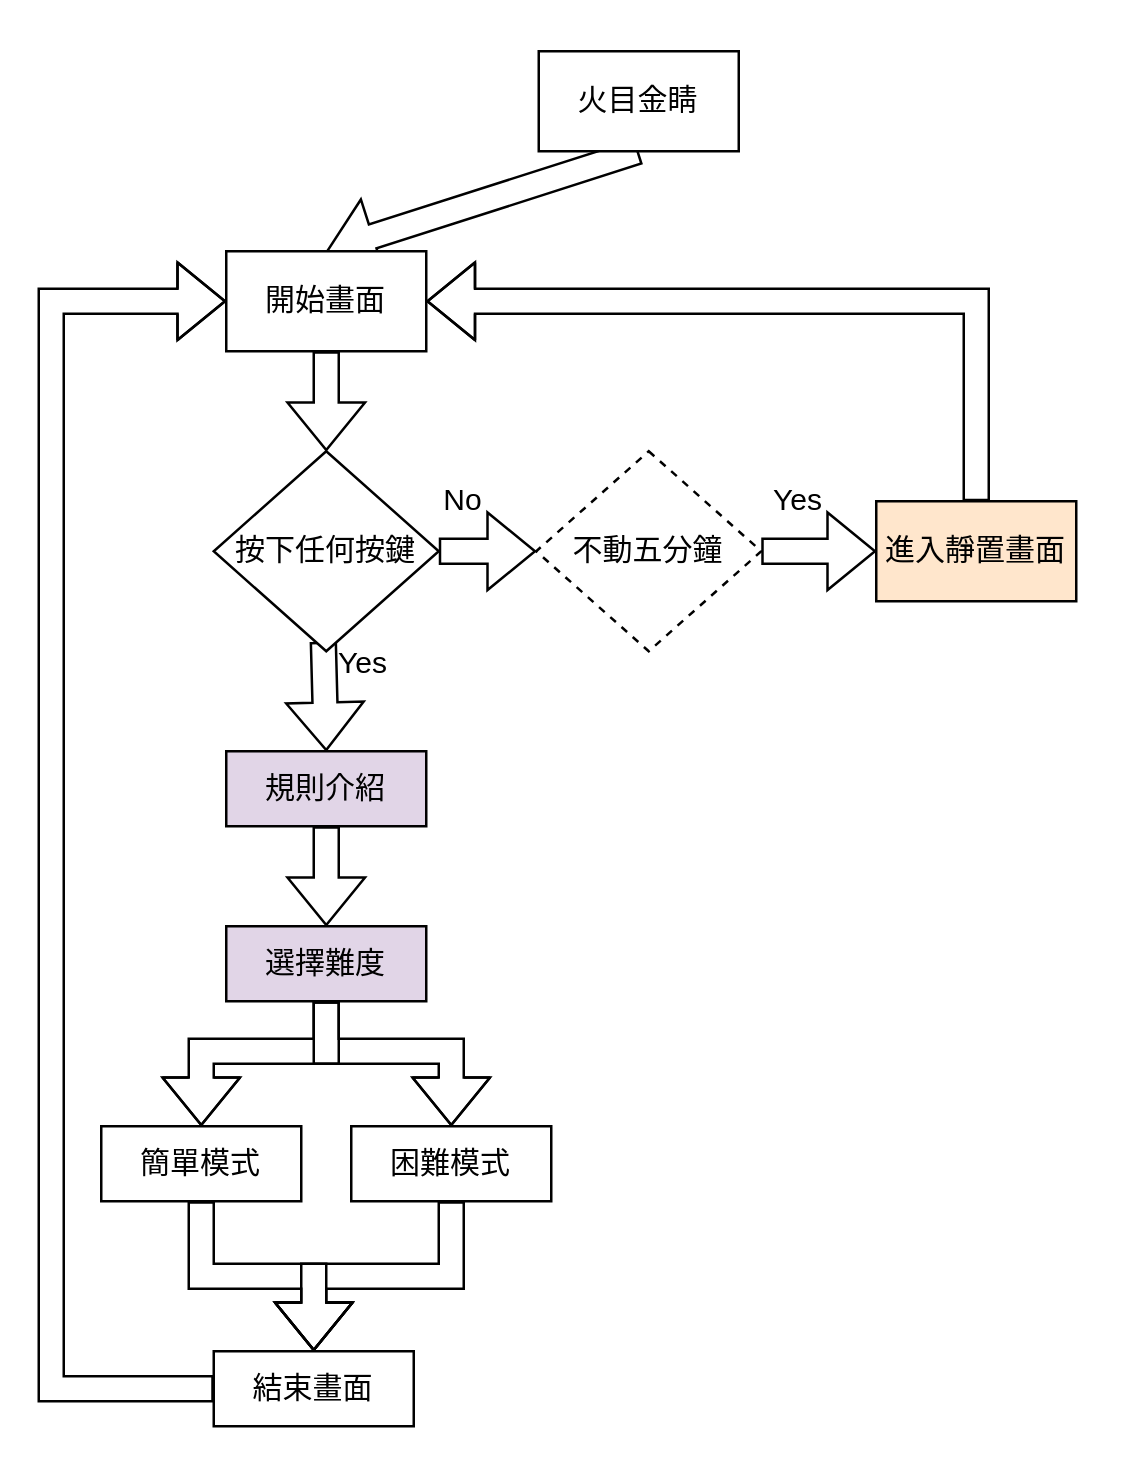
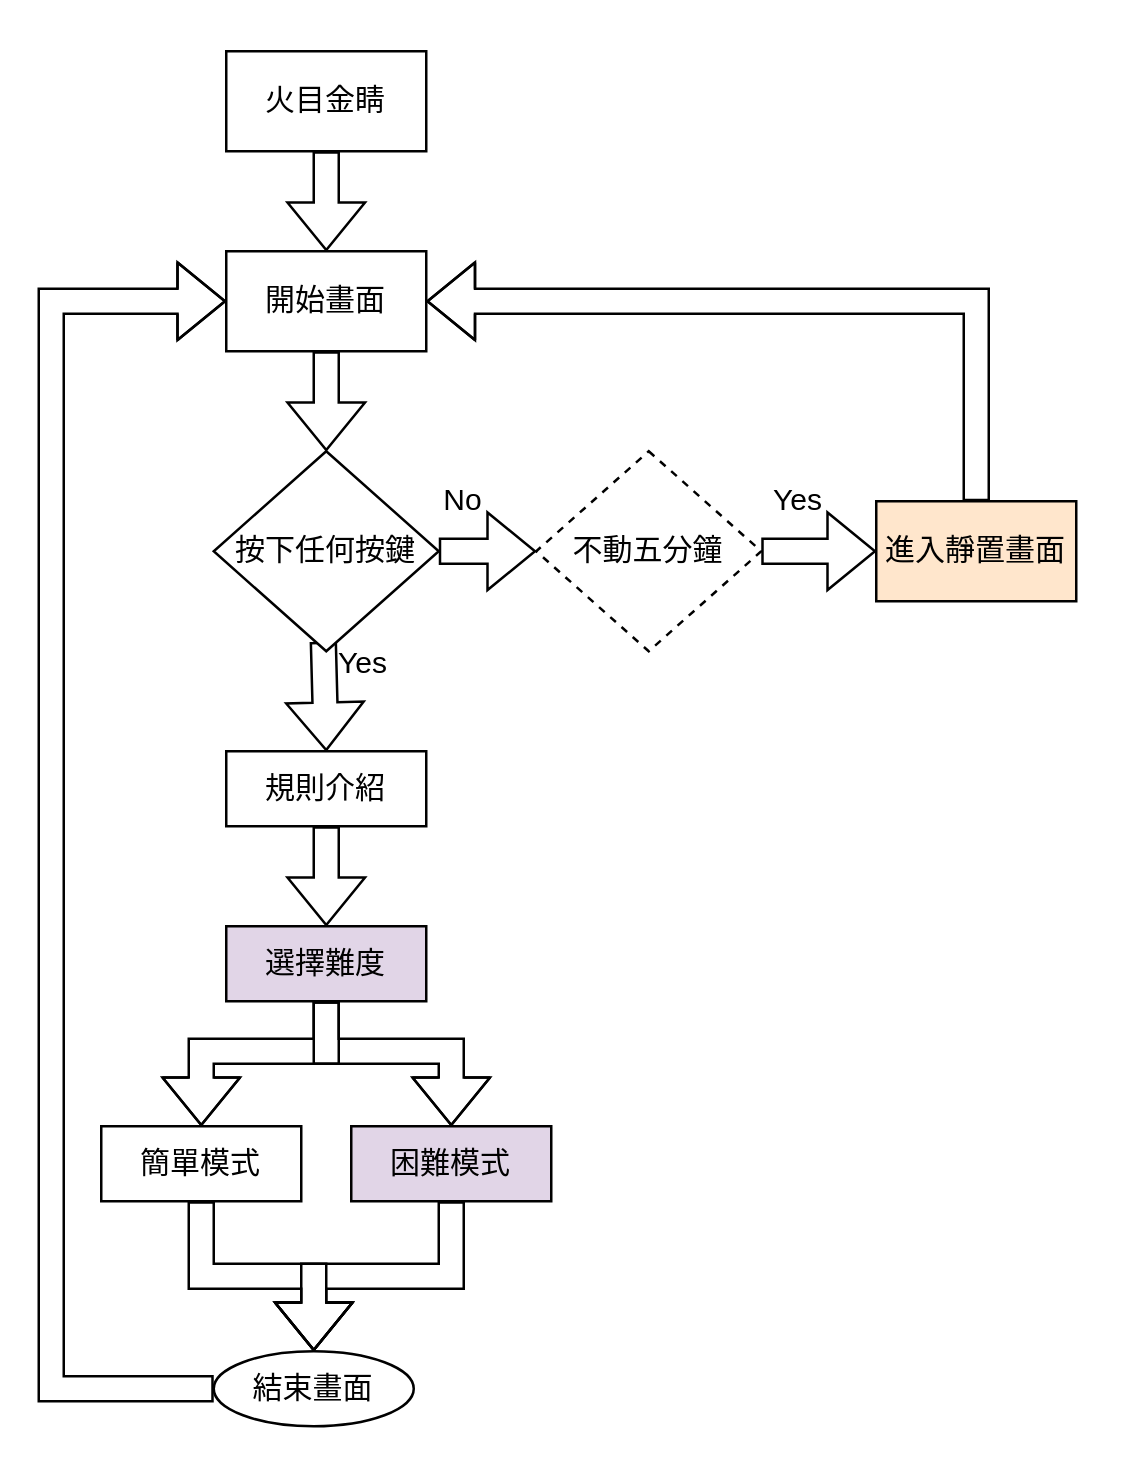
- <mxCell id="3" value="火目金睛" style="rounded=0;whiteSpace=wrap;html=1;hachureGap=4;" parent="1" vertex="1"><mxGeometry x="215" y="20" width="80" height="40" as="geometry" /></mxCell>
+ <mxCell id="3" value="火目金睛" style="rounded=0;whiteSpace=wrap;html=1;hachureGap=4;" parent="1" vertex="1"><mxGeometry x="90" y="20" width="80" height="40" as="geometry" /></mxCell>
- <mxCell id="14" value="規則介紹" style="whiteSpace=wrap;html=1;hachureGap=4;fillColor=#e1d5e7;" parent="1" vertex="1"><mxGeometry x="90" y="300" width="80" height="30" as="geometry" /></mxCell>
+ <mxCell id="14" value="規則介紹" style="whiteSpace=wrap;html=1;hachureGap=4;" parent="1" vertex="1"><mxGeometry x="90" y="300" width="80" height="30" as="geometry" /></mxCell>
- <mxCell id="24" value="困難模式" style="whiteSpace=wrap;html=1;hachureGap=4;" parent="1" vertex="1"><mxGeometry x="140" y="450" width="80" height="30" as="geometry" /></mxCell>
+ <mxCell id="24" value="困難模式" style="whiteSpace=wrap;html=1;hachureGap=4;fillColor=#e1d5e7;" parent="1" vertex="1"><mxGeometry x="140" y="450" width="80" height="30" as="geometry" /></mxCell>
- <mxCell id="26" value="結束畫面" style="whiteSpace=wrap;html=1;hachureGap=4;" parent="1" vertex="1"><mxGeometry x="85" y="540" width="80" height="30" as="geometry" /></mxCell>
+ <mxCell id="26" value="結束畫面" style="ellipse;whiteSpace=wrap;html=1;hachureGap=4;" parent="1" vertex="1"><mxGeometry x="85" y="540" width="80" height="30" as="geometry" /></mxCell>
